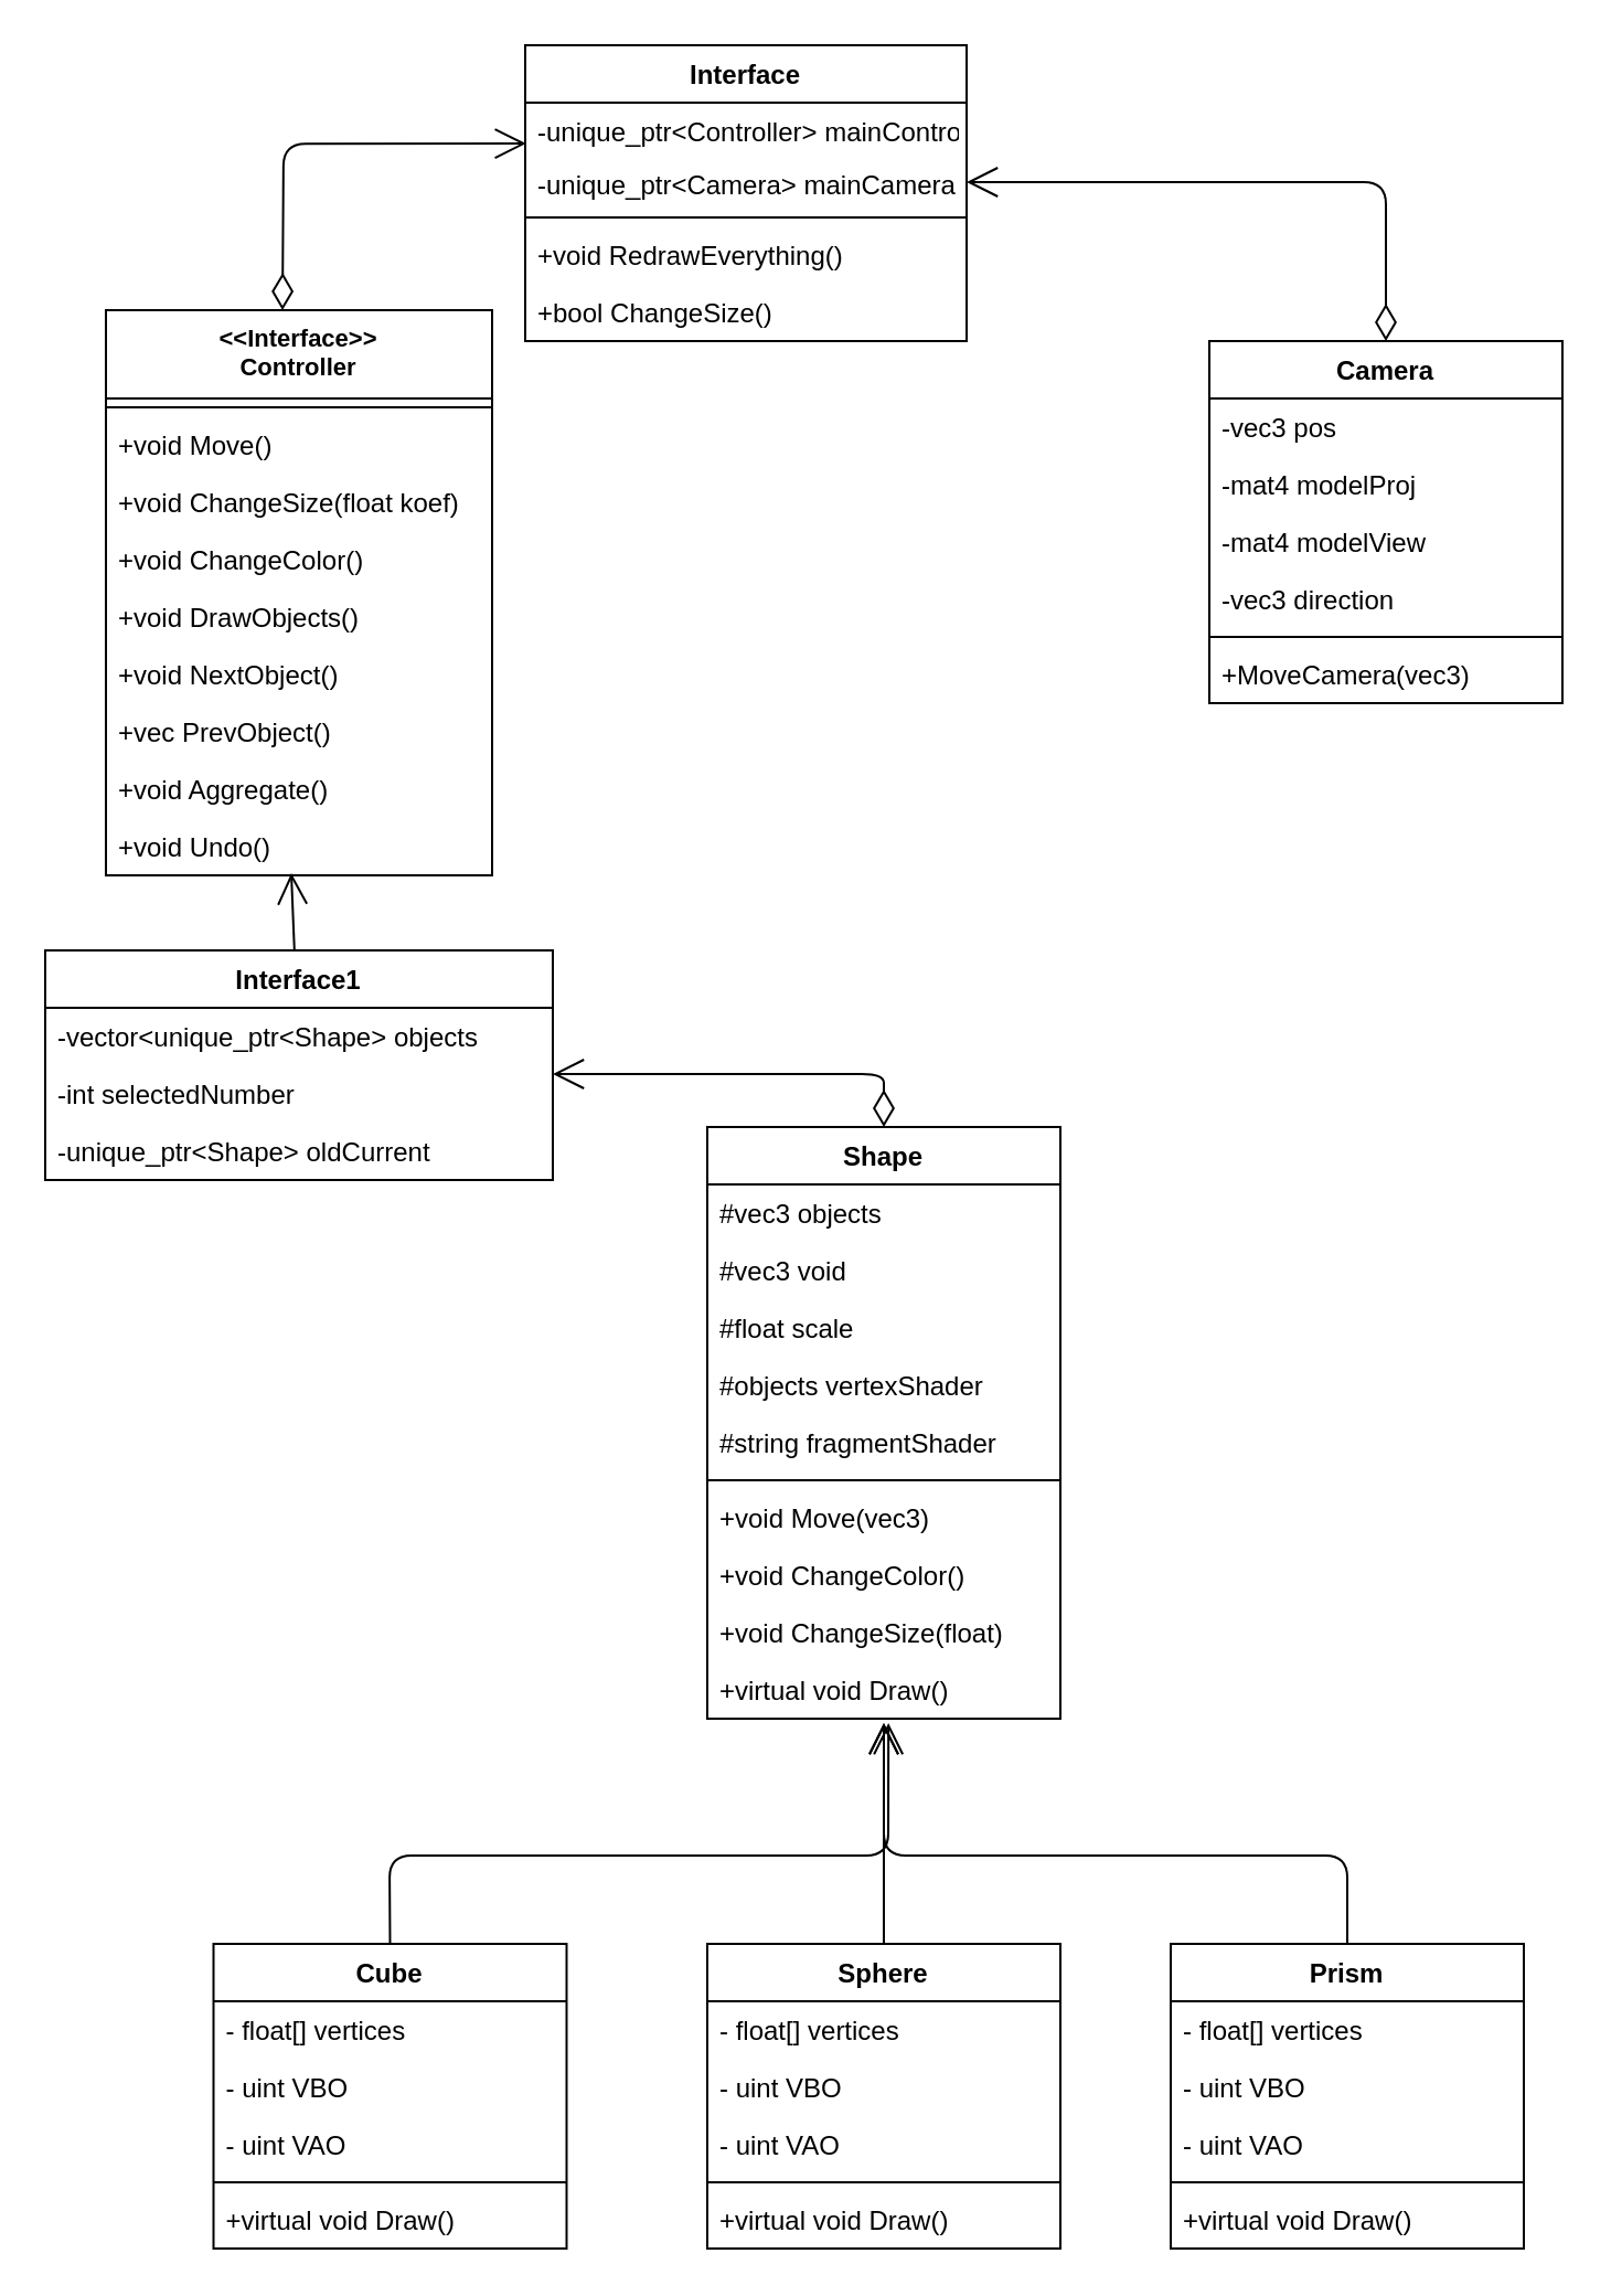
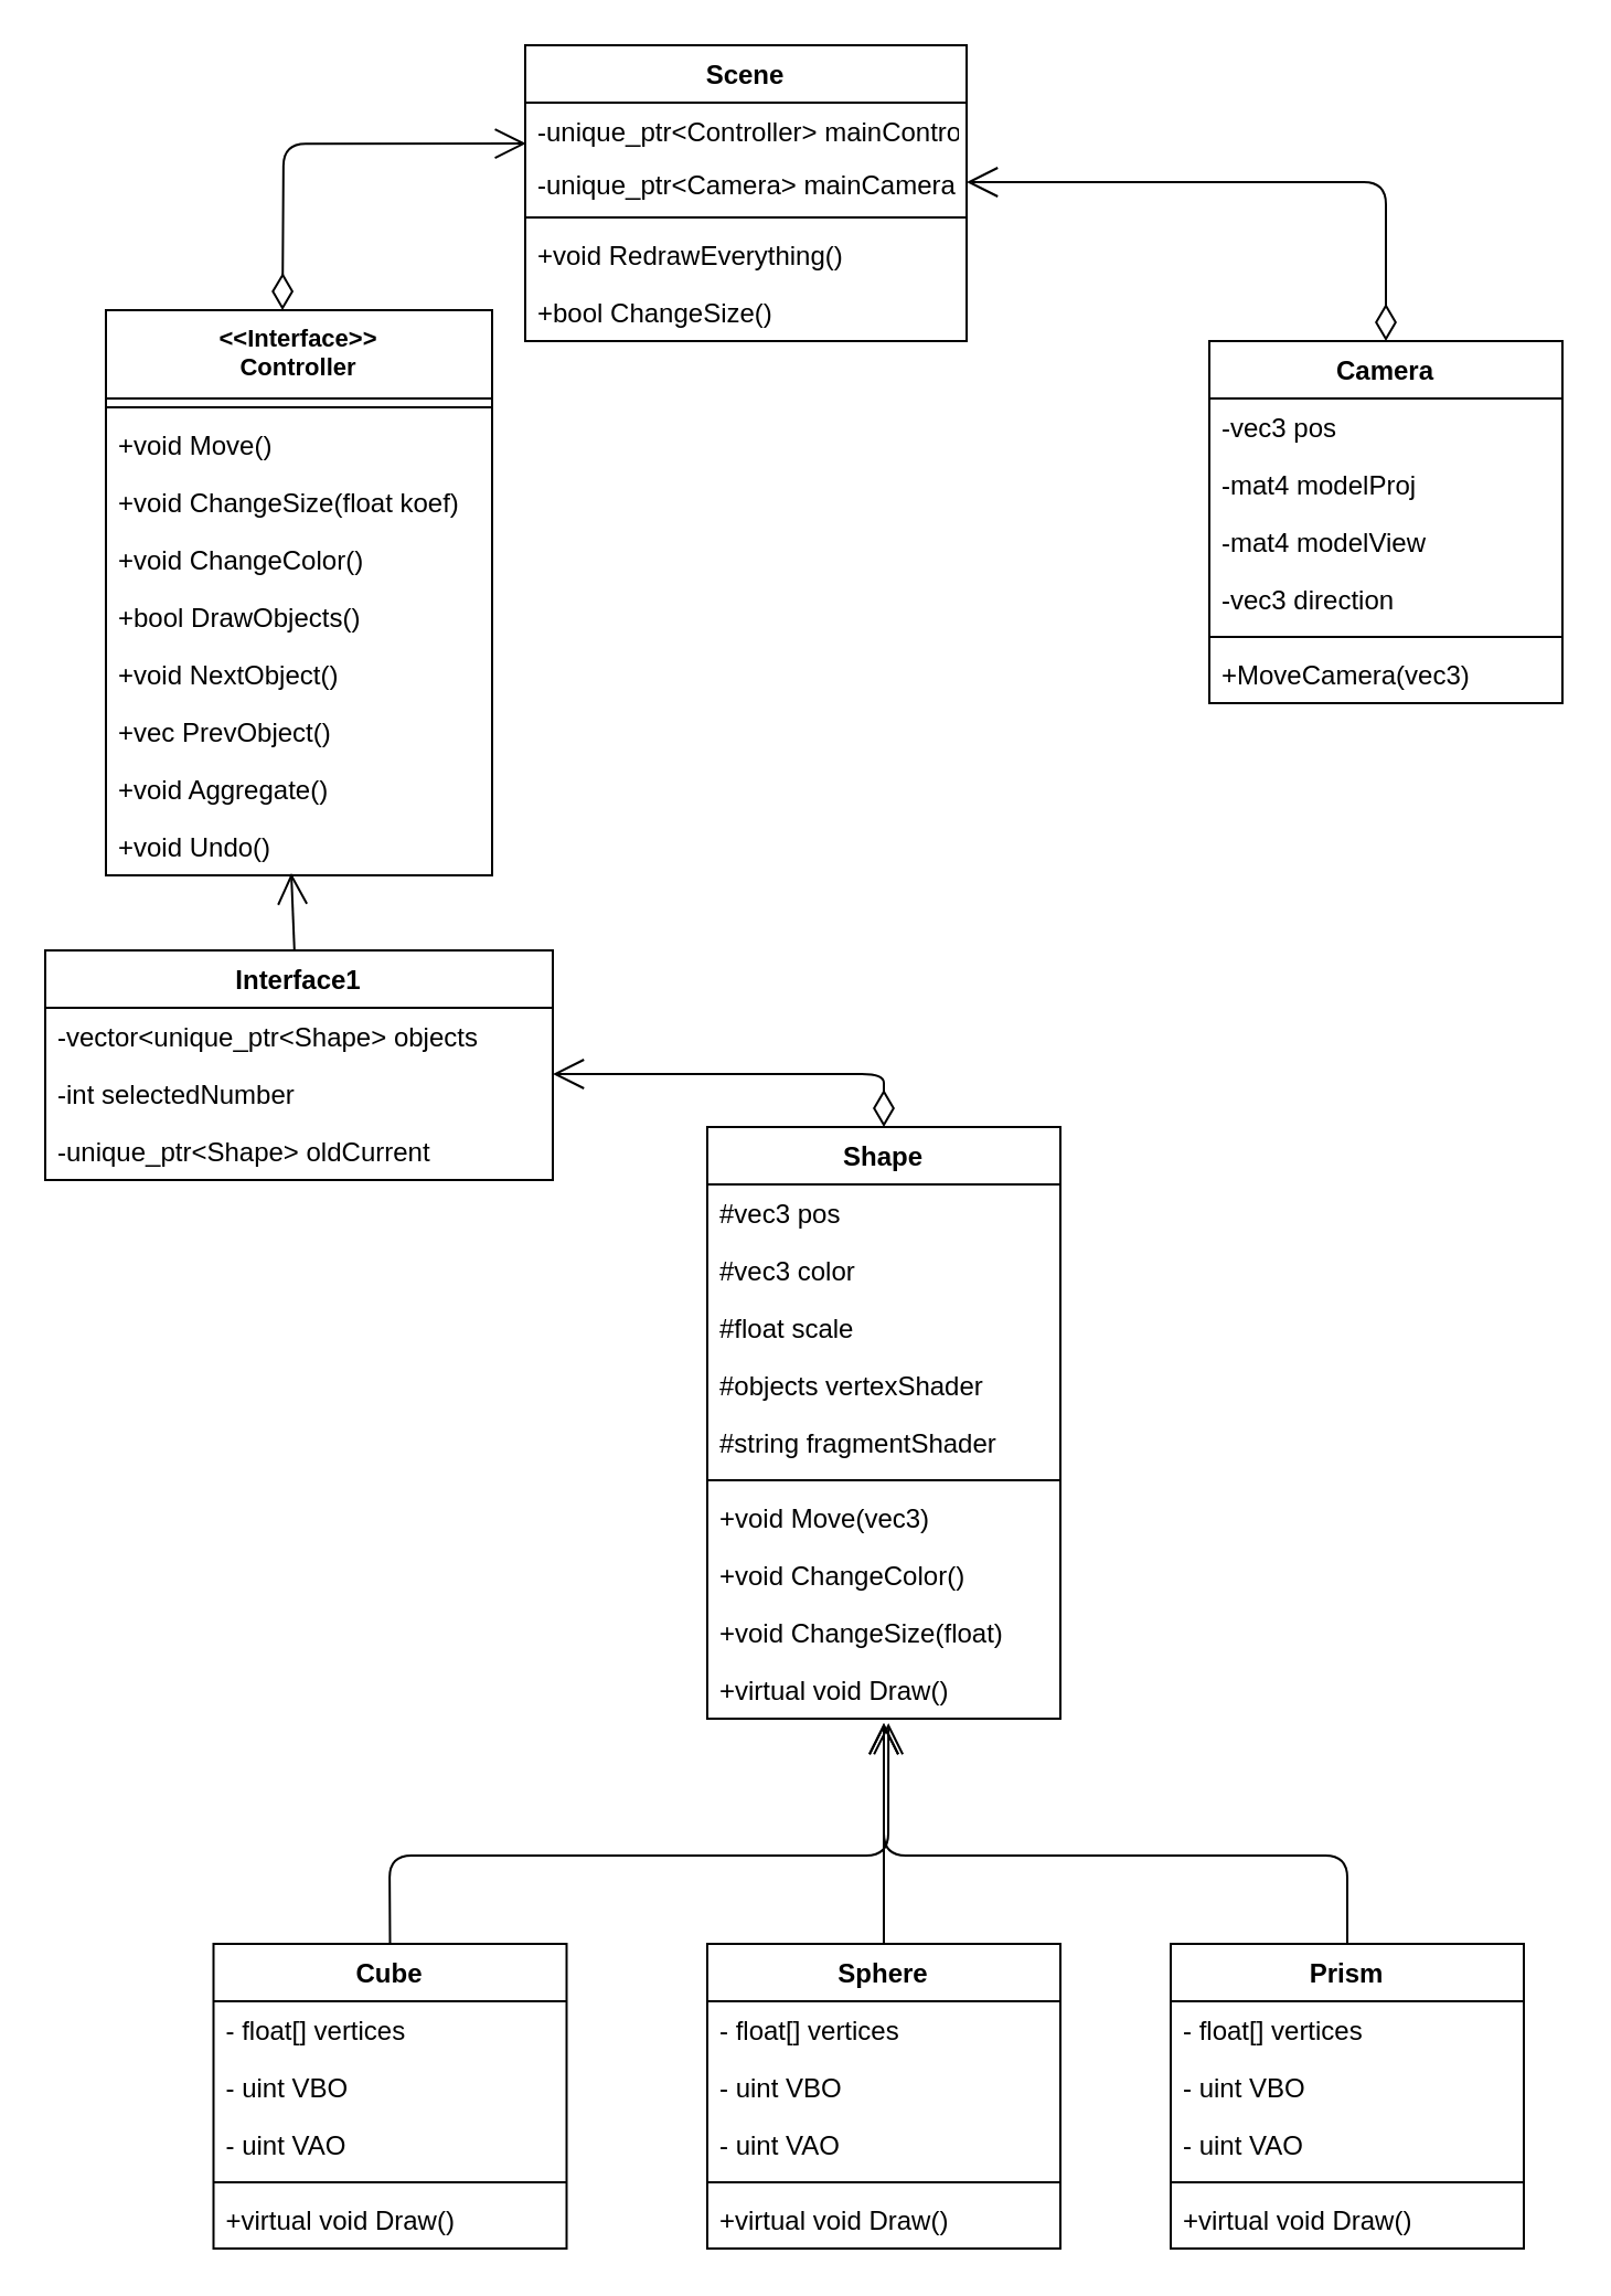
- <mxCell id="2" value="Interface" style="swimlane;fontStyle=1;align=center;verticalAlign=top;childLayout=stackLayout;horizontal=1;startSize=26;horizontalStack=0;resizeParent=1;resizeParentMax=0;resizeLast=0;collapsible=1;marginBottom=0;" parent="1" vertex="1"><mxGeometry x="237.5" y="20" width="200" height="134" as="geometry" /></mxCell>
+ <mxCell id="2" value="Scene" style="swimlane;fontStyle=1;align=center;verticalAlign=top;childLayout=stackLayout;horizontal=1;startSize=26;horizontalStack=0;resizeParent=1;resizeParentMax=0;resizeLast=0;collapsible=1;marginBottom=0;" parent="1" vertex="1"><mxGeometry x="237.5" y="20" width="200" height="134" as="geometry" /></mxCell>
- <mxCell id="18" value="+void DrawObjects()" style="text;strokeColor=none;fillColor=none;align=left;verticalAlign=top;spacingLeft=4;spacingRight=4;overflow=hidden;rotatable=0;points=[[0,0.5],[1,0.5]];portConstraint=eastwest;" parent="12" vertex="1"><mxGeometry y="126" width="175" height="26" as="geometry" /></mxCell>
+ <mxCell id="18" value="+bool DrawObjects()" style="text;strokeColor=none;fillColor=none;align=left;verticalAlign=top;spacingLeft=4;spacingRight=4;overflow=hidden;rotatable=0;points=[[0,0.5],[1,0.5]];portConstraint=eastwest;" parent="12" vertex="1"><mxGeometry y="126" width="175" height="26" as="geometry" /></mxCell>
- <mxCell id="34" value="#vec3 objects" style="text;strokeColor=none;fillColor=none;align=left;verticalAlign=top;spacingLeft=4;spacingRight=4;overflow=hidden;rotatable=0;points=[[0,0.5],[1,0.5]];portConstraint=eastwest;" parent="32" vertex="1"><mxGeometry y="26" width="160" height="26" as="geometry" /></mxCell>
+ <mxCell id="34" value="#vec3 pos" style="text;strokeColor=none;fillColor=none;align=left;verticalAlign=top;spacingLeft=4;spacingRight=4;overflow=hidden;rotatable=0;points=[[0,0.5],[1,0.5]];portConstraint=eastwest;" parent="32" vertex="1"><mxGeometry y="26" width="160" height="26" as="geometry" /></mxCell>
- <mxCell id="35" value="#vec3 void" style="text;strokeColor=none;fillColor=none;align=left;verticalAlign=top;spacingLeft=4;spacingRight=4;overflow=hidden;rotatable=0;points=[[0,0.5],[1,0.5]];portConstraint=eastwest;" parent="32" vertex="1"><mxGeometry y="52" width="160" height="26" as="geometry" /></mxCell>
+ <mxCell id="35" value="#vec3 color" style="text;strokeColor=none;fillColor=none;align=left;verticalAlign=top;spacingLeft=4;spacingRight=4;overflow=hidden;rotatable=0;points=[[0,0.5],[1,0.5]];portConstraint=eastwest;" parent="32" vertex="1"><mxGeometry y="52" width="160" height="26" as="geometry" /></mxCell>
